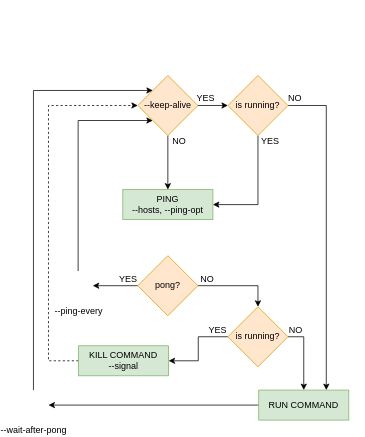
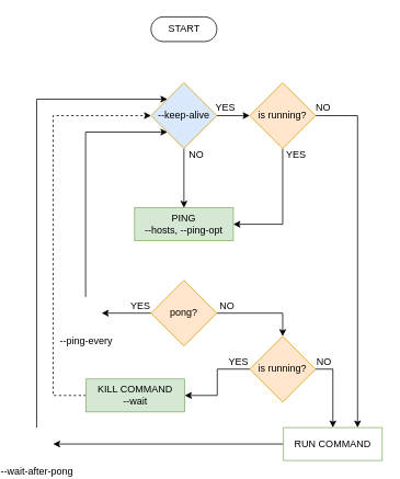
+ <mxCell id="2" value="START" style="dashed=0;whitespace=wrap;shape=mxgraph.dfd.start;labelBorderColor=none;html=1;fontStyle=0;fontSize=12;" vertex="1" parent="1"><mxGeometry x="179" y="20" width="80" height="30" as="geometry" /></mxCell>
- <mxCell id="22" value="--keep-alive" style="rhombus;whiteSpace=wrap;labelBorderColor=none;html=1;fontStyle=0;fillColor=#ffe6cc;strokeColor=#d79b00;fontSize=12;" vertex="1" parent="1"><mxGeometry x="179" y="100" width="80" height="80" as="geometry" /></mxCell>
+ <mxCell id="22" value="--keep-alive" style="rhombus;whiteSpace=wrap;labelBorderColor=none;html=1;fontStyle=0;fillColor=#dae8fc;strokeColor=#d79b00;fontSize=12;" vertex="1" parent="1"><mxGeometry x="179" y="100" width="80" height="80" as="geometry" /></mxCell>
- <mxCell id="15" value="&lt;div&gt;KILL COMMAND&lt;br&gt;--signal&lt;br&gt;&lt;/div&gt;" style="rounded=0;whiteSpace=wrap;labelBorderColor=none;html=1;fontStyle=0;fillColor=#d5e8d4;strokeColor=#82b366;fontSize=12;" vertex="1" parent="1"><mxGeometry x="100" y="460" width="120" height="40" as="geometry" /></mxCell>
+ <mxCell id="15" value="&lt;div&gt;KILL COMMAND&lt;br&gt;--wait&lt;br&gt;&lt;/div&gt;" style="rounded=0;whiteSpace=wrap;labelBorderColor=none;html=1;fontStyle=0;fillColor=#d5e8d4;strokeColor=#82b366;fontSize=12;" vertex="1" parent="1"><mxGeometry x="100" y="460" width="120" height="40" as="geometry" /></mxCell>
- <mxCell id="9" value="RUN COMMAND" style="rounded=0;whiteSpace=wrap;labelBorderColor=none;html=1;fontStyle=0;fillColor=#d5e8d4;strokeColor=#82b366;fontSize=12;" vertex="1" parent="1"><mxGeometry x="340" y="519" width="120" height="40" as="geometry" /></mxCell>
+ <mxCell id="9" value="RUN COMMAND" style="rounded=0;whiteSpace=wrap;labelBorderColor=none;html=1;fontStyle=0;fillColor=#ffffff;strokeColor=#82b366;fontSize=12;" vertex="1" parent="1"><mxGeometry x="340" y="519" width="120" height="40" as="geometry" /></mxCell>
